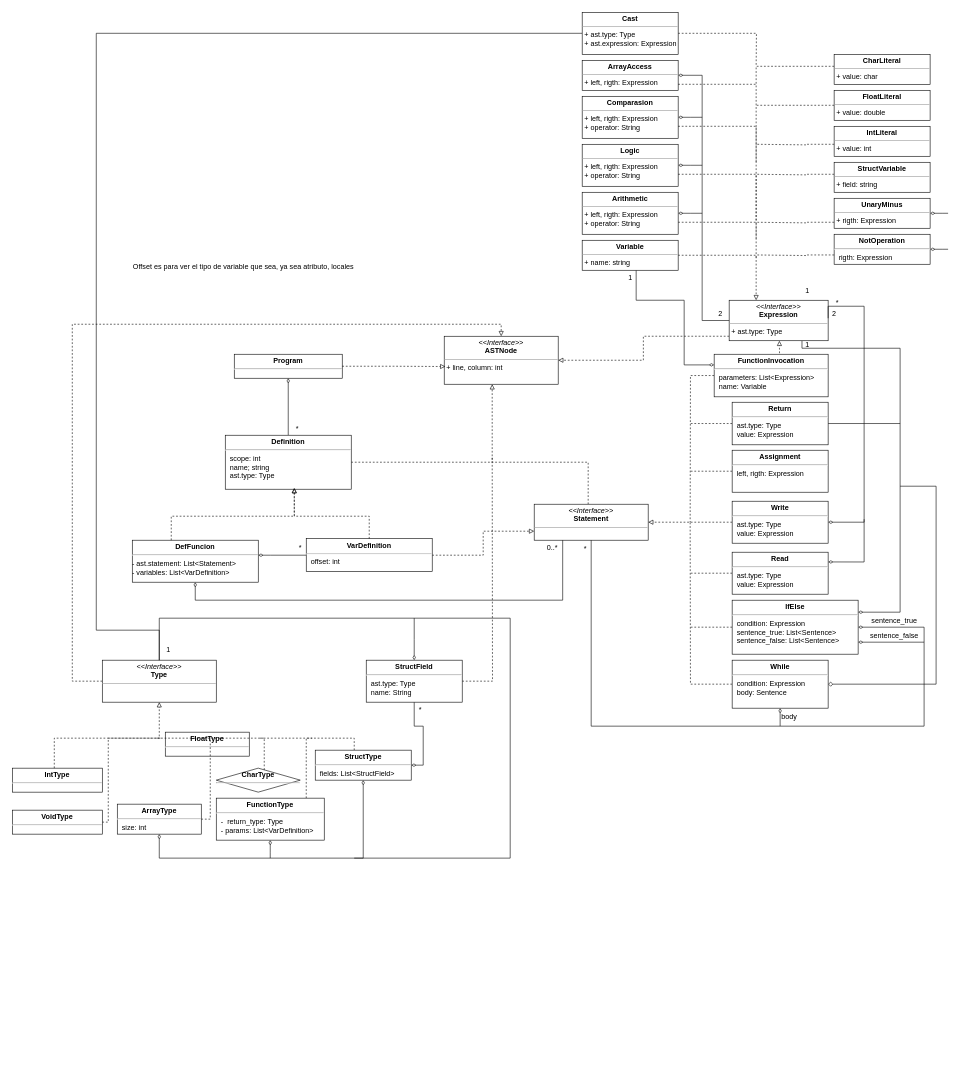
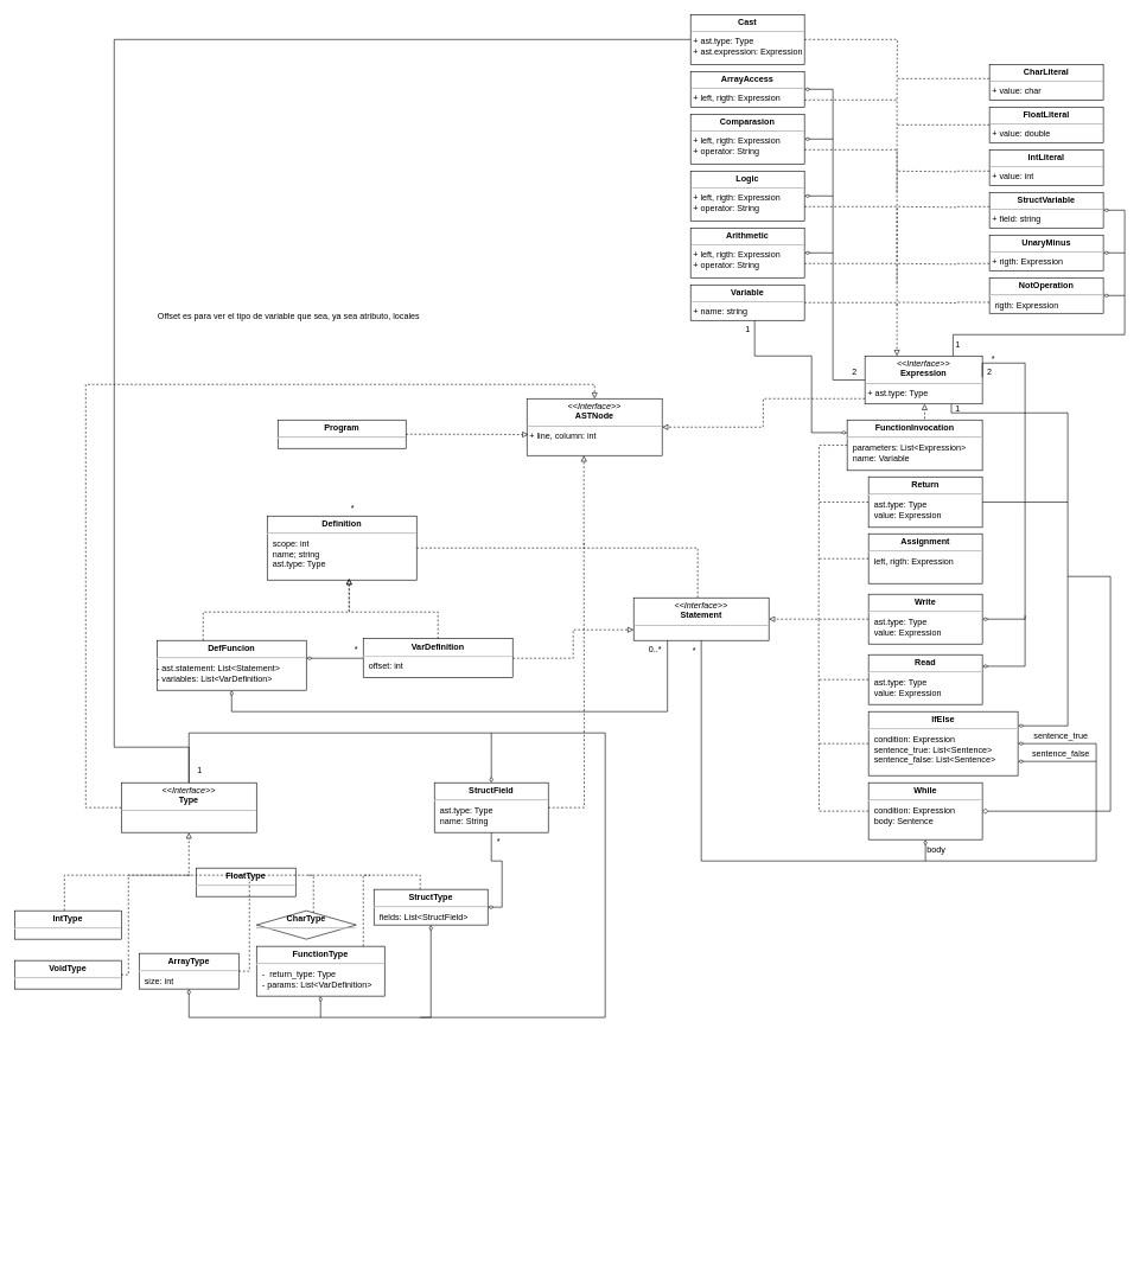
+ <mxCell id="87" style="edgeStyle=orthogonalEdgeStyle;rounded=0;orthogonalLoop=1;jettySize=auto;html=1;entryX=0.75;entryY=0;entryDx=0;entryDy=0;endArrow=none;endFill=0;startArrow=diamondThin;startFill=0;" parent="1" source="88" target="22" edge="1"><mxGeometry relative="1" as="geometry"><Array as="points"><mxPoint x="1580" y="295" /><mxPoint x="1580" y="470" /><mxPoint x="1339" y="470" /></Array></mxGeometry></mxCell>
- <mxCell id="5" style="edgeStyle=orthogonalEdgeStyle;rounded=0;orthogonalLoop=1;jettySize=auto;html=1;endArrow=diamondThin;endFill=0;" parent="1" source="7" target="4" edge="1"><mxGeometry relative="1" as="geometry" /></mxCell>
